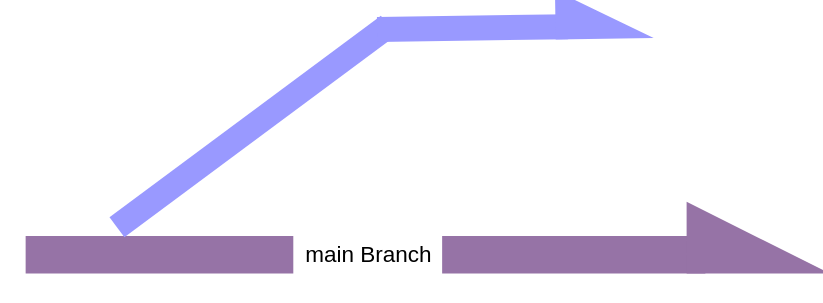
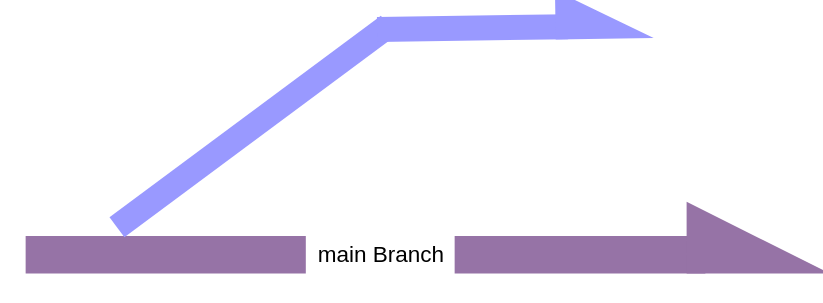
- <mxCell id="3" value="&lt;font style=&quot;font-size: 18px;&quot;&gt;main Branch&lt;/font&gt;" style="text;html=1;resizable=0;autosize=1;align=center;verticalAlign=middle;points=[];fillColor=none;strokeColor=none;rounded=0;labelBorderColor=none;labelBackgroundColor=none;" vertex="1" parent="1"><mxGeometry x="234" y="186" width="119" height="34" as="geometry" /></mxCell>
+ <mxCell id="3" value="&lt;font style=&quot;font-size: 18px;&quot;&gt;main Branch&lt;/font&gt;" style="text;html=1;resizable=0;autosize=1;align=center;verticalAlign=middle;points=[];fillColor=none;strokeColor=none;rounded=0;labelBorderColor=none;labelBackgroundColor=none;" vertex="1" parent="1"><mxGeometry x="244" y="186" width="119" height="34" as="geometry" /></mxCell>
